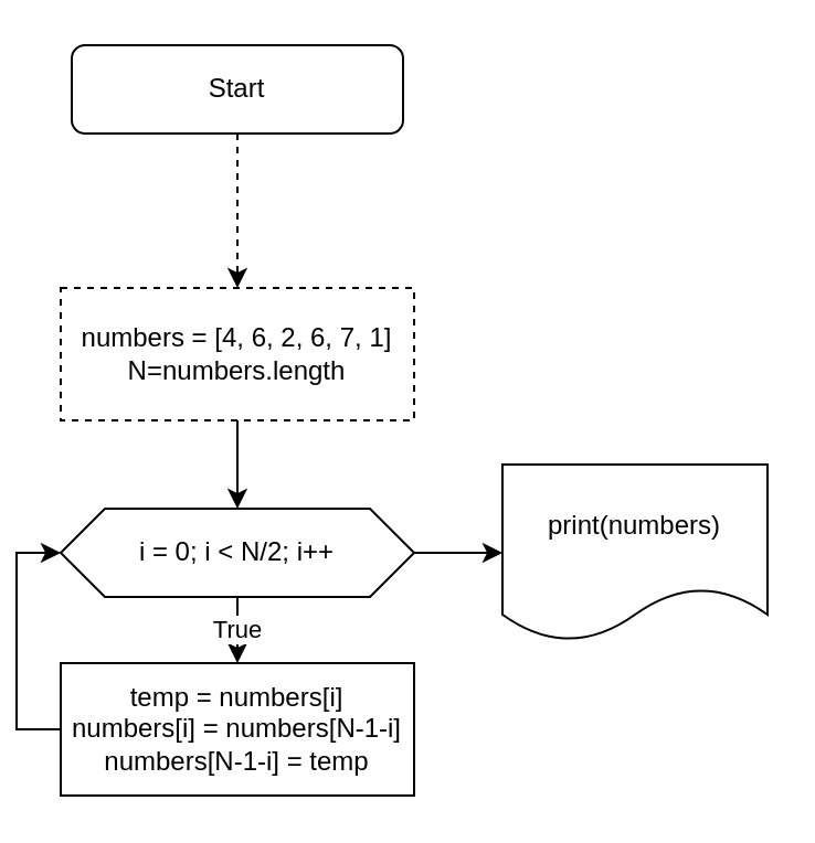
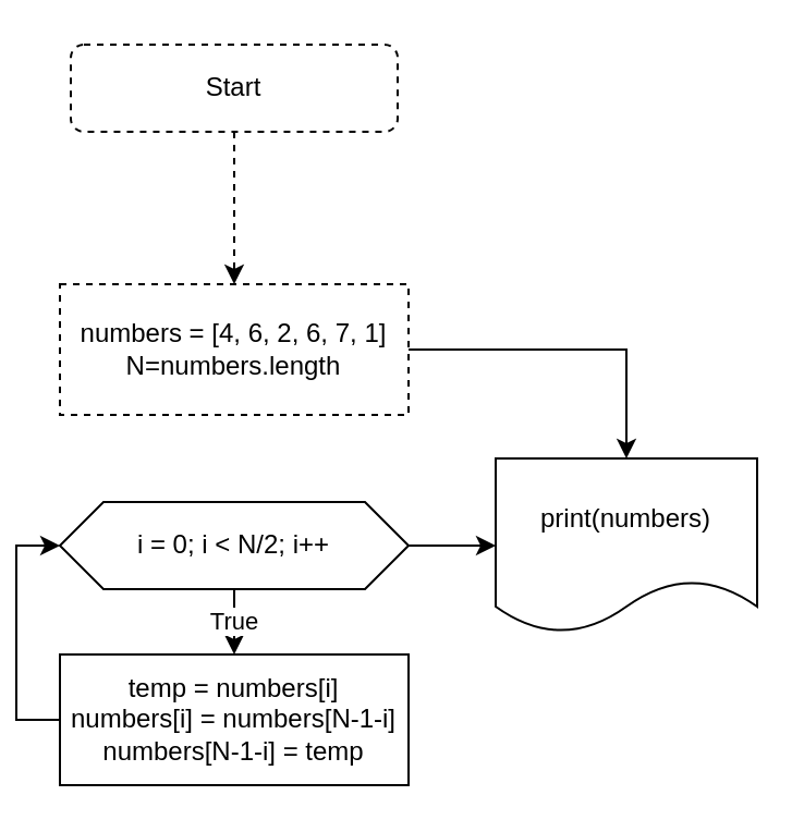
- <mxCell id="3" value="Start" style="rounded=1;whiteSpace=wrap;html=1;fontSize=12;glass=0;strokeWidth=1;shadow=0;" parent="1" vertex="1"><mxGeometry x="25" y="20" width="150" height="40" as="geometry" /></mxCell>
+ <mxCell id="3" value="Start" style="rounded=1;whiteSpace=wrap;html=1;fontSize=12;glass=0;strokeWidth=1;shadow=0;dashed=1;" parent="1" vertex="1"><mxGeometry x="25" y="20" width="150" height="40" as="geometry" /></mxCell>
- <mxCell id="4" value="" style="edgeStyle=orthogonalEdgeStyle;rounded=0;orthogonalLoop=1;jettySize=auto;html=1;" edge="1" parent="1" source="5" target="8"><mxGeometry relative="1" as="geometry" /></mxCell>
+ <mxCell id="4" value="" style="edgeStyle=orthogonalEdgeStyle;rounded=0;orthogonalLoop=1;jettySize=auto;html=1;" edge="1" parent="1" source="5" target="11"><mxGeometry relative="1" as="geometry" /></mxCell>
